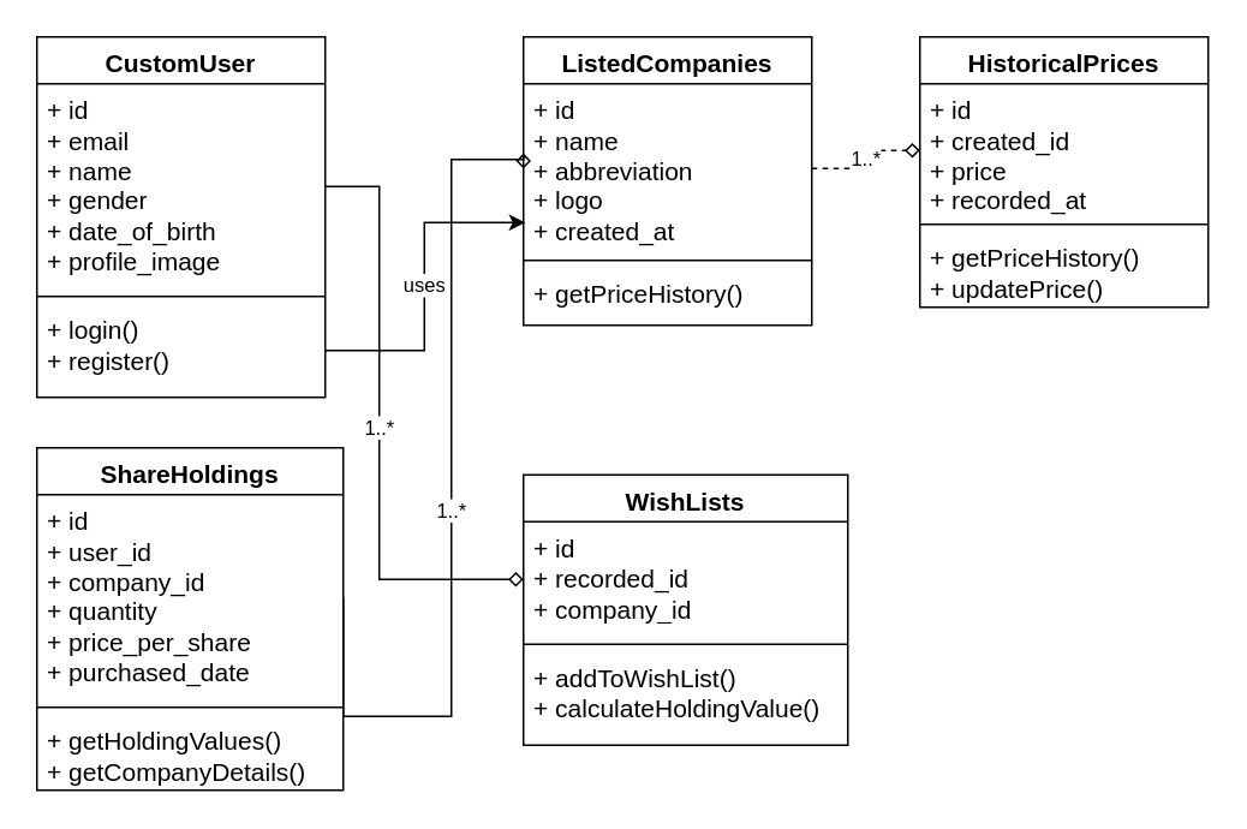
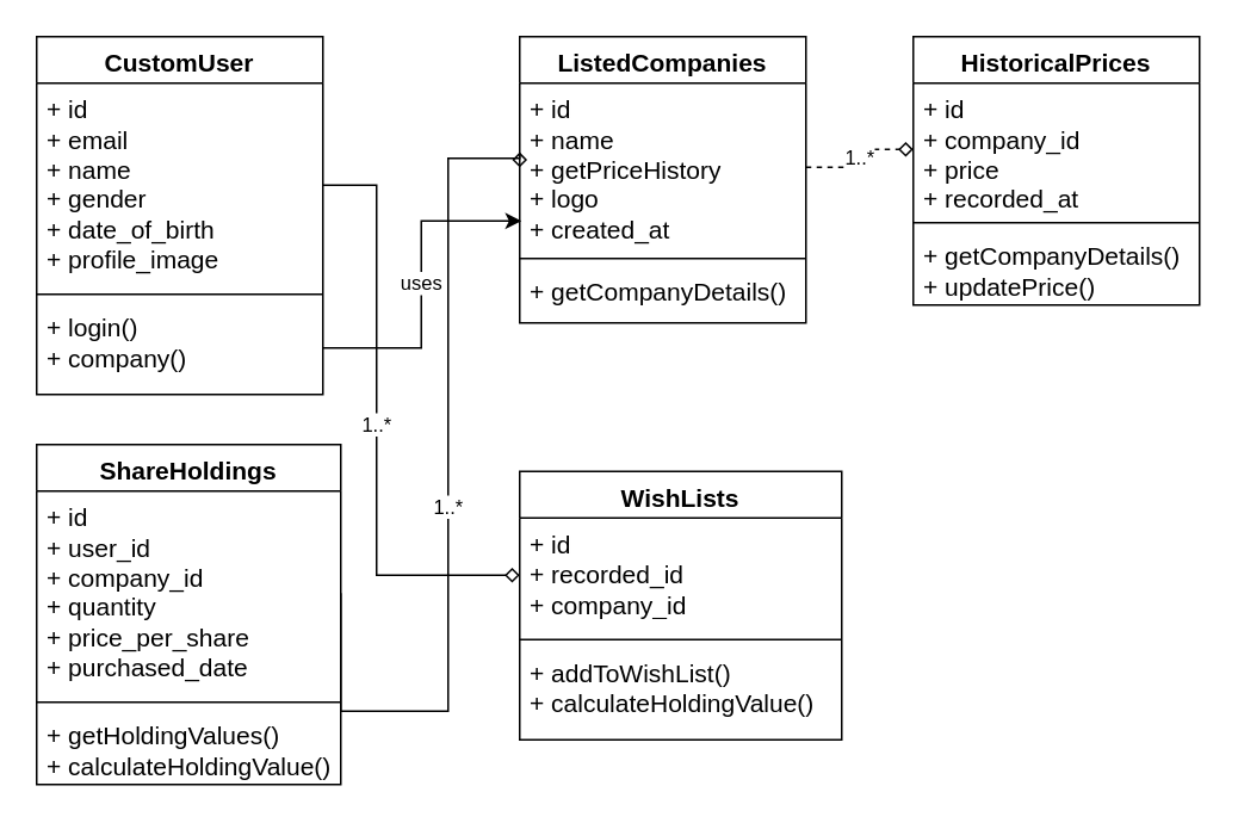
- <mxCell id="11" value="&lt;font style=&quot;font-size: 14px;&quot;&gt;+ id&lt;/font&gt;&lt;div&gt;&lt;font style=&quot;font-size: 14px;&quot;&gt;+ created_id&lt;/font&gt;&lt;/div&gt;&lt;div&gt;&lt;font style=&quot;font-size: 14px;&quot;&gt;+ price&lt;/font&gt;&lt;/div&gt;&lt;div&gt;&lt;font style=&quot;font-size: 14px;&quot;&gt;+ recorded_at&lt;/font&gt;&lt;/div&gt;" style="text;strokeColor=none;fillColor=none;align=left;verticalAlign=top;spacingLeft=4;spacingRight=4;overflow=hidden;rotatable=0;points=[[0,0.5],[1,0.5]];portConstraint=eastwest;whiteSpace=wrap;html=1;" parent="10" vertex="1"><mxGeometry y="26" width="160" height="74" as="geometry" /></mxCell>
+ <mxCell id="11" value="&lt;font style=&quot;font-size: 14px;&quot;&gt;+ id&lt;/font&gt;&lt;div&gt;&lt;font style=&quot;font-size: 14px;&quot;&gt;+ company_id&lt;/font&gt;&lt;/div&gt;&lt;div&gt;&lt;font style=&quot;font-size: 14px;&quot;&gt;+ price&lt;/font&gt;&lt;/div&gt;&lt;div&gt;&lt;font style=&quot;font-size: 14px;&quot;&gt;+ recorded_at&lt;/font&gt;&lt;/div&gt;" style="text;strokeColor=none;fillColor=none;align=left;verticalAlign=top;spacingLeft=4;spacingRight=4;overflow=hidden;rotatable=0;points=[[0,0.5],[1,0.5]];portConstraint=eastwest;whiteSpace=wrap;html=1;" parent="10" vertex="1"><mxGeometry y="26" width="160" height="74" as="geometry" /></mxCell>
- <mxCell id="7" value="&lt;font style=&quot;font-size: 14px;&quot;&gt;+ id&lt;/font&gt;&lt;div&gt;&lt;font style=&quot;font-size: 14px;&quot;&gt;+ name&lt;/font&gt;&lt;/div&gt;&lt;div&gt;&lt;font style=&quot;font-size: 14px;&quot;&gt;+ abbreviation&lt;/font&gt;&lt;/div&gt;&lt;div&gt;&lt;font style=&quot;font-size: 14px;&quot;&gt;+ logo&lt;/font&gt;&lt;/div&gt;&lt;div&gt;&lt;font style=&quot;font-size: 14px;&quot;&gt;+ created_at&lt;/font&gt;&lt;/div&gt;" style="text;strokeColor=none;fillColor=none;align=left;verticalAlign=top;spacingLeft=4;spacingRight=4;overflow=hidden;rotatable=0;points=[[0,0.5],[1,0.5]];portConstraint=eastwest;whiteSpace=wrap;html=1;" parent="6" vertex="1"><mxGeometry y="26" width="160" height="94" as="geometry" /></mxCell>
+ <mxCell id="7" value="&lt;font style=&quot;font-size: 14px;&quot;&gt;+ id&lt;/font&gt;&lt;div&gt;&lt;font style=&quot;font-size: 14px;&quot;&gt;+ name&lt;/font&gt;&lt;/div&gt;&lt;div&gt;&lt;font style=&quot;font-size: 14px;&quot;&gt;+ getPriceHistory&lt;/font&gt;&lt;/div&gt;&lt;div&gt;&lt;font style=&quot;font-size: 14px;&quot;&gt;+ logo&lt;/font&gt;&lt;/div&gt;&lt;div&gt;&lt;font style=&quot;font-size: 14px;&quot;&gt;+ created_at&lt;/font&gt;&lt;/div&gt;" style="text;strokeColor=none;fillColor=none;align=left;verticalAlign=top;spacingLeft=4;spacingRight=4;overflow=hidden;rotatable=0;points=[[0,0.5],[1,0.5]];portConstraint=eastwest;whiteSpace=wrap;html=1;" parent="6" vertex="1"><mxGeometry y="26" width="160" height="94" as="geometry" /></mxCell>
- <mxCell id="13" value="&lt;font style=&quot;font-size: 14px;&quot;&gt;+ getPriceHistory()&lt;/font&gt;&lt;div&gt;&lt;font style=&quot;font-size: 14px;&quot;&gt;+ updatePrice()&lt;/font&gt;&lt;/div&gt;" style="text;strokeColor=none;fillColor=none;align=left;verticalAlign=top;spacingLeft=4;spacingRight=4;overflow=hidden;rotatable=0;points=[[0,0.5],[1,0.5]];portConstraint=eastwest;whiteSpace=wrap;html=1;" parent="10" vertex="1"><mxGeometry y="108" width="160" height="42" as="geometry" /></mxCell>
+ <mxCell id="13" value="&lt;font style=&quot;font-size: 14px;&quot;&gt;+ getCompanyDetails()&lt;/font&gt;&lt;div&gt;&lt;font style=&quot;font-size: 14px;&quot;&gt;+ updatePrice()&lt;/font&gt;&lt;/div&gt;" style="text;strokeColor=none;fillColor=none;align=left;verticalAlign=top;spacingLeft=4;spacingRight=4;overflow=hidden;rotatable=0;points=[[0,0.5],[1,0.5]];portConstraint=eastwest;whiteSpace=wrap;html=1;" parent="10" vertex="1"><mxGeometry y="108" width="160" height="42" as="geometry" /></mxCell>
- <mxCell id="9" value="&lt;font style=&quot;font-size: 14px;&quot;&gt;+ getPriceHistory()&lt;/font&gt;" style="text;strokeColor=none;fillColor=none;align=left;verticalAlign=top;spacingLeft=4;spacingRight=4;overflow=hidden;rotatable=0;points=[[0,0.5],[1,0.5]];portConstraint=eastwest;whiteSpace=wrap;html=1;" parent="6" vertex="1"><mxGeometry y="128" width="160" height="32" as="geometry" /></mxCell>
+ <mxCell id="9" value="&lt;font style=&quot;font-size: 14px;&quot;&gt;+ getCompanyDetails()&lt;/font&gt;" style="text;strokeColor=none;fillColor=none;align=left;verticalAlign=top;spacingLeft=4;spacingRight=4;overflow=hidden;rotatable=0;points=[[0,0.5],[1,0.5]];portConstraint=eastwest;whiteSpace=wrap;html=1;" parent="6" vertex="1"><mxGeometry y="128" width="160" height="32" as="geometry" /></mxCell>
- <mxCell id="5" value="&lt;font style=&quot;font-size: 14px;&quot;&gt;+ login()&lt;/font&gt;&lt;div&gt;&lt;font style=&quot;font-size: 14px;&quot;&gt;+ register()&lt;/font&gt;&lt;/div&gt;" style="text;strokeColor=none;fillColor=none;align=left;verticalAlign=top;spacingLeft=4;spacingRight=4;overflow=hidden;rotatable=0;points=[[0,0.5],[1,0.5]];portConstraint=eastwest;whiteSpace=wrap;html=1;" parent="2" vertex="1"><mxGeometry y="148" width="160" height="52" as="geometry" /></mxCell>
+ <mxCell id="5" value="&lt;font style=&quot;font-size: 14px;&quot;&gt;+ login()&lt;/font&gt;&lt;div&gt;&lt;font style=&quot;font-size: 14px;&quot;&gt;+ company()&lt;/font&gt;&lt;/div&gt;" style="text;strokeColor=none;fillColor=none;align=left;verticalAlign=top;spacingLeft=4;spacingRight=4;overflow=hidden;rotatable=0;points=[[0,0.5],[1,0.5]];portConstraint=eastwest;whiteSpace=wrap;html=1;" parent="2" vertex="1"><mxGeometry y="148" width="160" height="52" as="geometry" /></mxCell>
- <mxCell id="17" value="&lt;div&gt;&lt;font style=&quot;font-size: 14px;&quot;&gt;+ getHoldingValues()&lt;/font&gt;&lt;/div&gt;&lt;font style=&quot;font-size: 14px;&quot;&gt;+ getCompanyDetails()&lt;/font&gt;" style="text;strokeColor=none;fillColor=none;align=left;verticalAlign=top;spacingLeft=4;spacingRight=4;overflow=hidden;rotatable=0;points=[[0,0.5],[1,0.5]];portConstraint=eastwest;whiteSpace=wrap;html=1;" parent="14" vertex="1"><mxGeometry y="148" width="170" height="42" as="geometry" /></mxCell>
+ <mxCell id="17" value="&lt;div&gt;&lt;font style=&quot;font-size: 14px;&quot;&gt;+ getHoldingValues()&lt;/font&gt;&lt;/div&gt;&lt;font style=&quot;font-size: 14px;&quot;&gt;+ calculateHoldingValue()&lt;/font&gt;" style="text;strokeColor=none;fillColor=none;align=left;verticalAlign=top;spacingLeft=4;spacingRight=4;overflow=hidden;rotatable=0;points=[[0,0.5],[1,0.5]];portConstraint=eastwest;whiteSpace=wrap;html=1;" parent="14" vertex="1"><mxGeometry y="148" width="170" height="42" as="geometry" /></mxCell>
